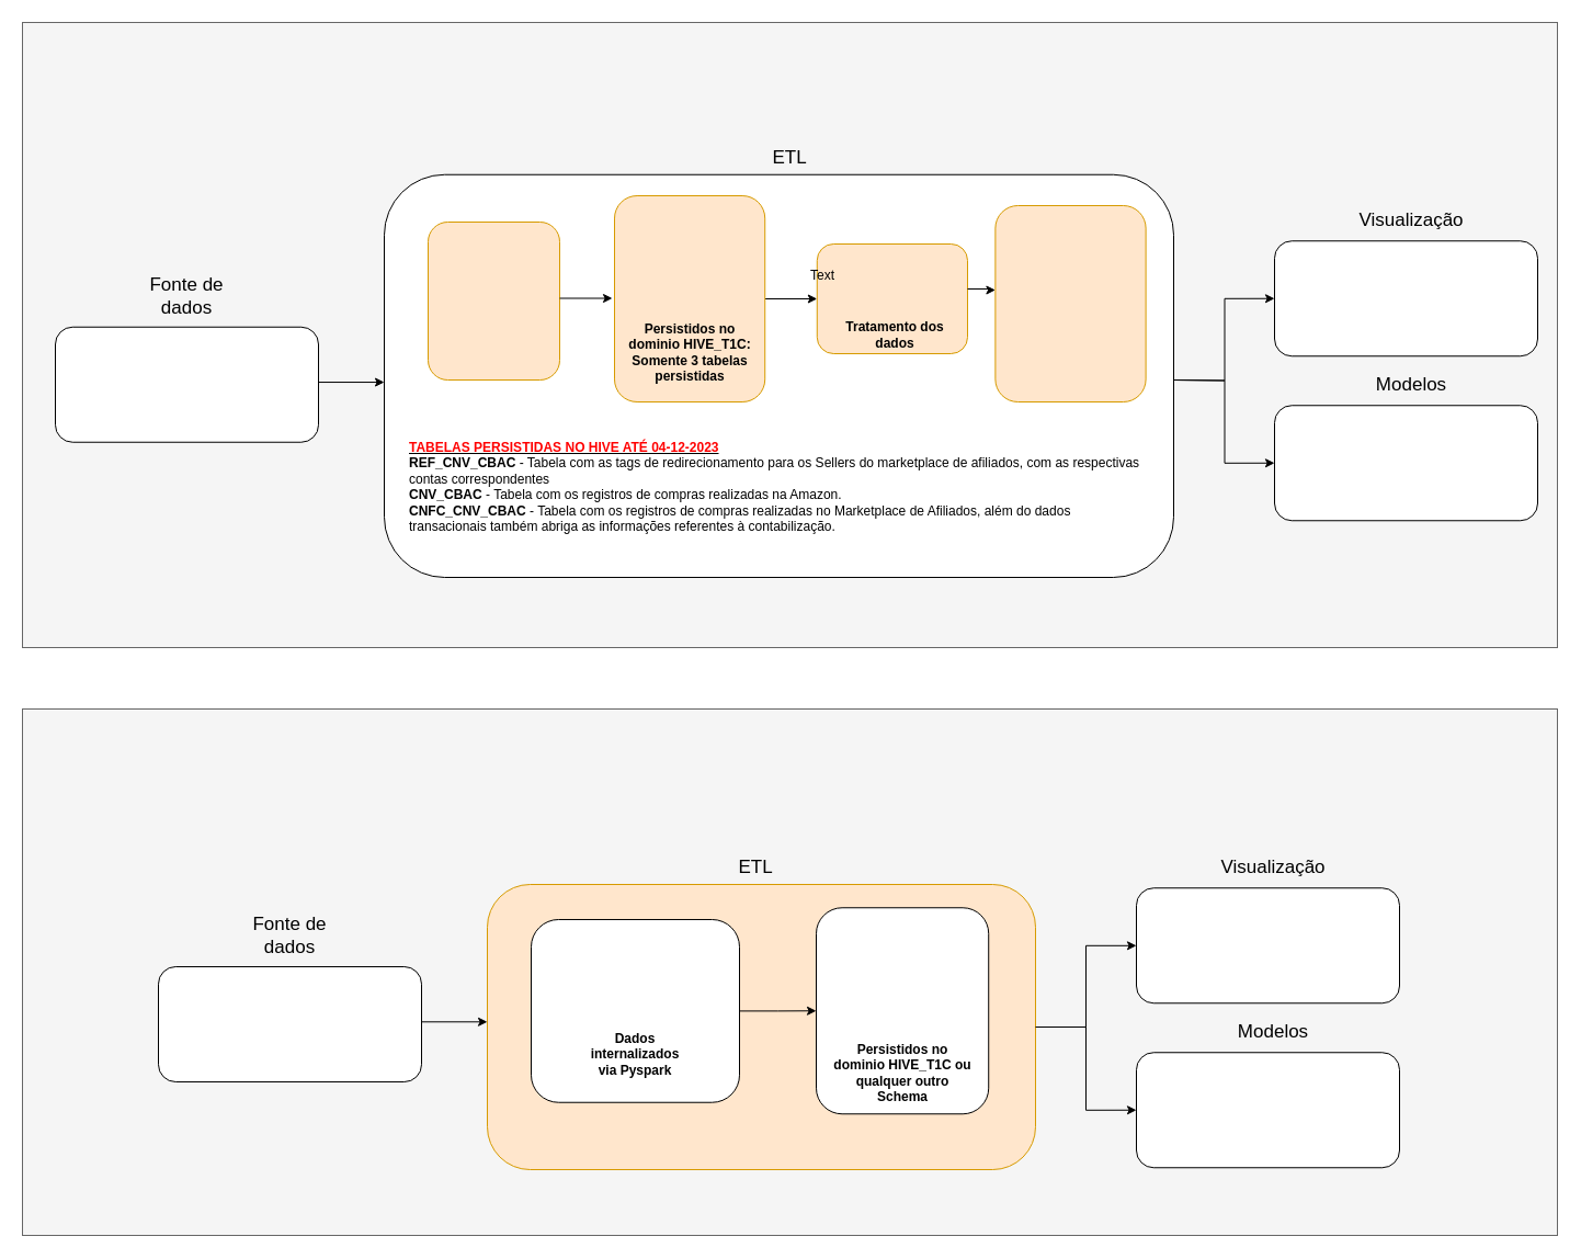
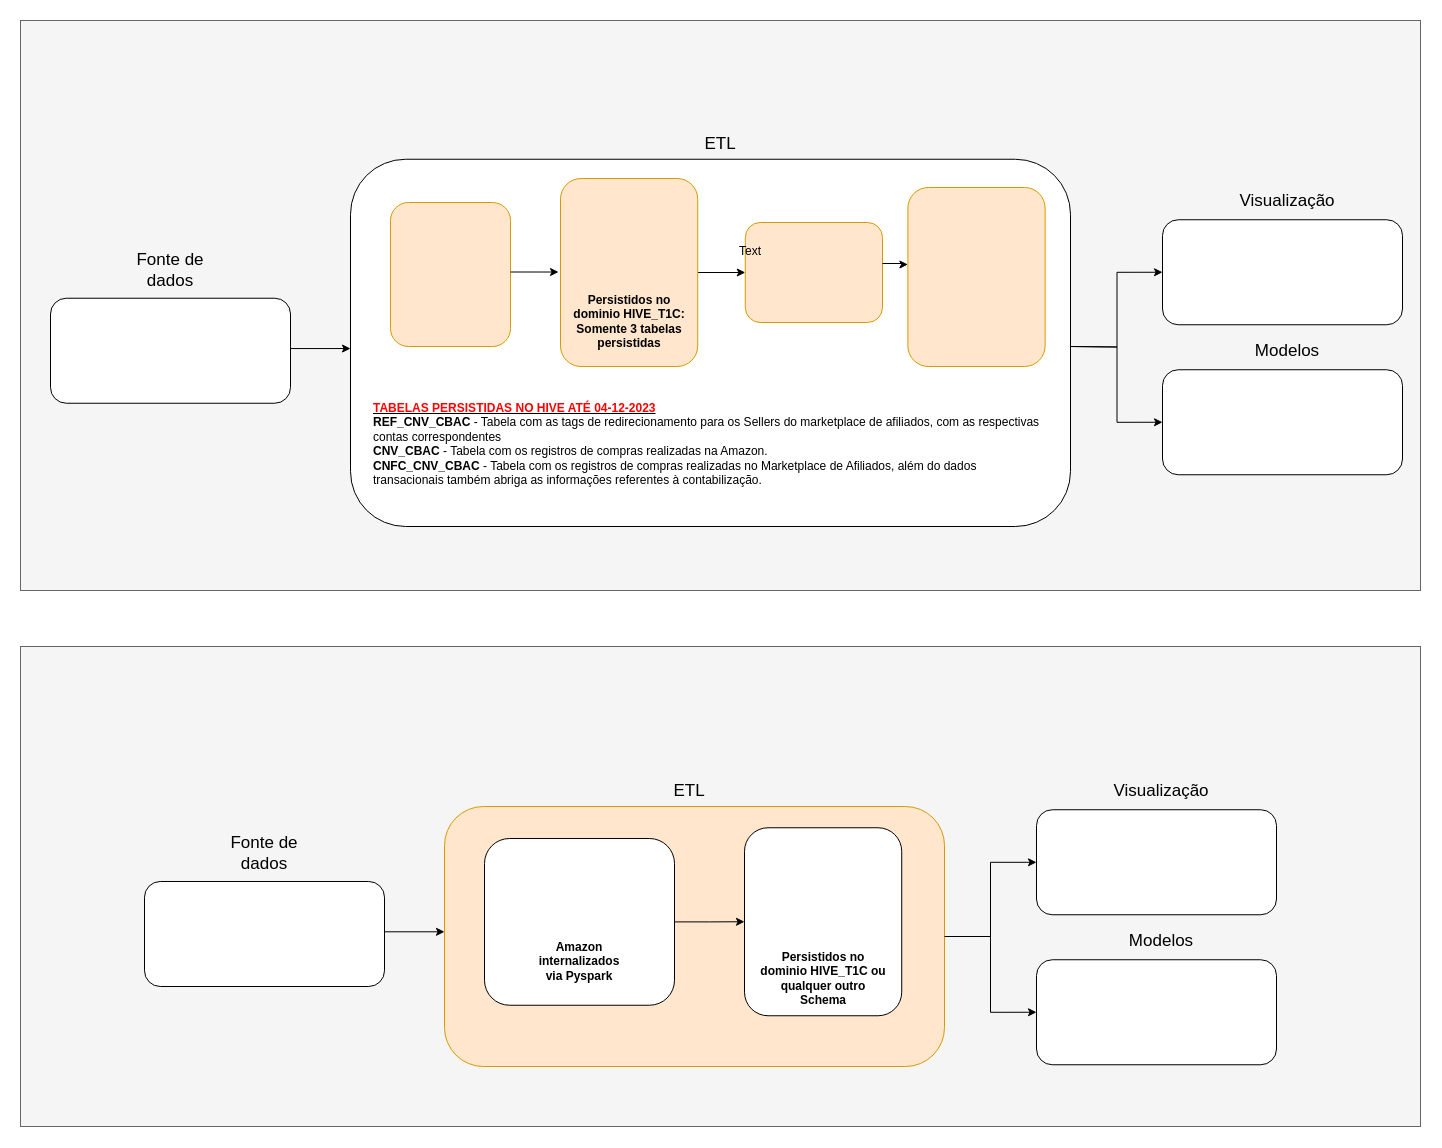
- <mxCell id="20" value="Tratamento dos dados" style="text;html=1;strokeColor=none;fillColor=none;align=center;verticalAlign=middle;whiteSpace=wrap;rounded=0;fontStyle=1" vertex="1" parent="1"><mxGeometry x="751" y="296" width="130" height="18" as="geometry" /></mxCell>
- <mxCell id="55" value="Dados internalizados via Pyspark" style="text;html=1;strokeColor=none;fillColor=none;align=center;verticalAlign=middle;whiteSpace=wrap;rounded=0;fontStyle=1" vertex="1" parent="1"><mxGeometry x="539" y="936" width="80" height="50" as="geometry" /></mxCell>
+ <mxCell id="55" value="Amazon internalizados via Pyspark" style="text;html=1;strokeColor=none;fillColor=none;align=center;verticalAlign=middle;whiteSpace=wrap;rounded=0;fontStyle=1" vertex="1" parent="1"><mxGeometry x="539" y="936" width="80" height="50" as="geometry" /></mxCell>
